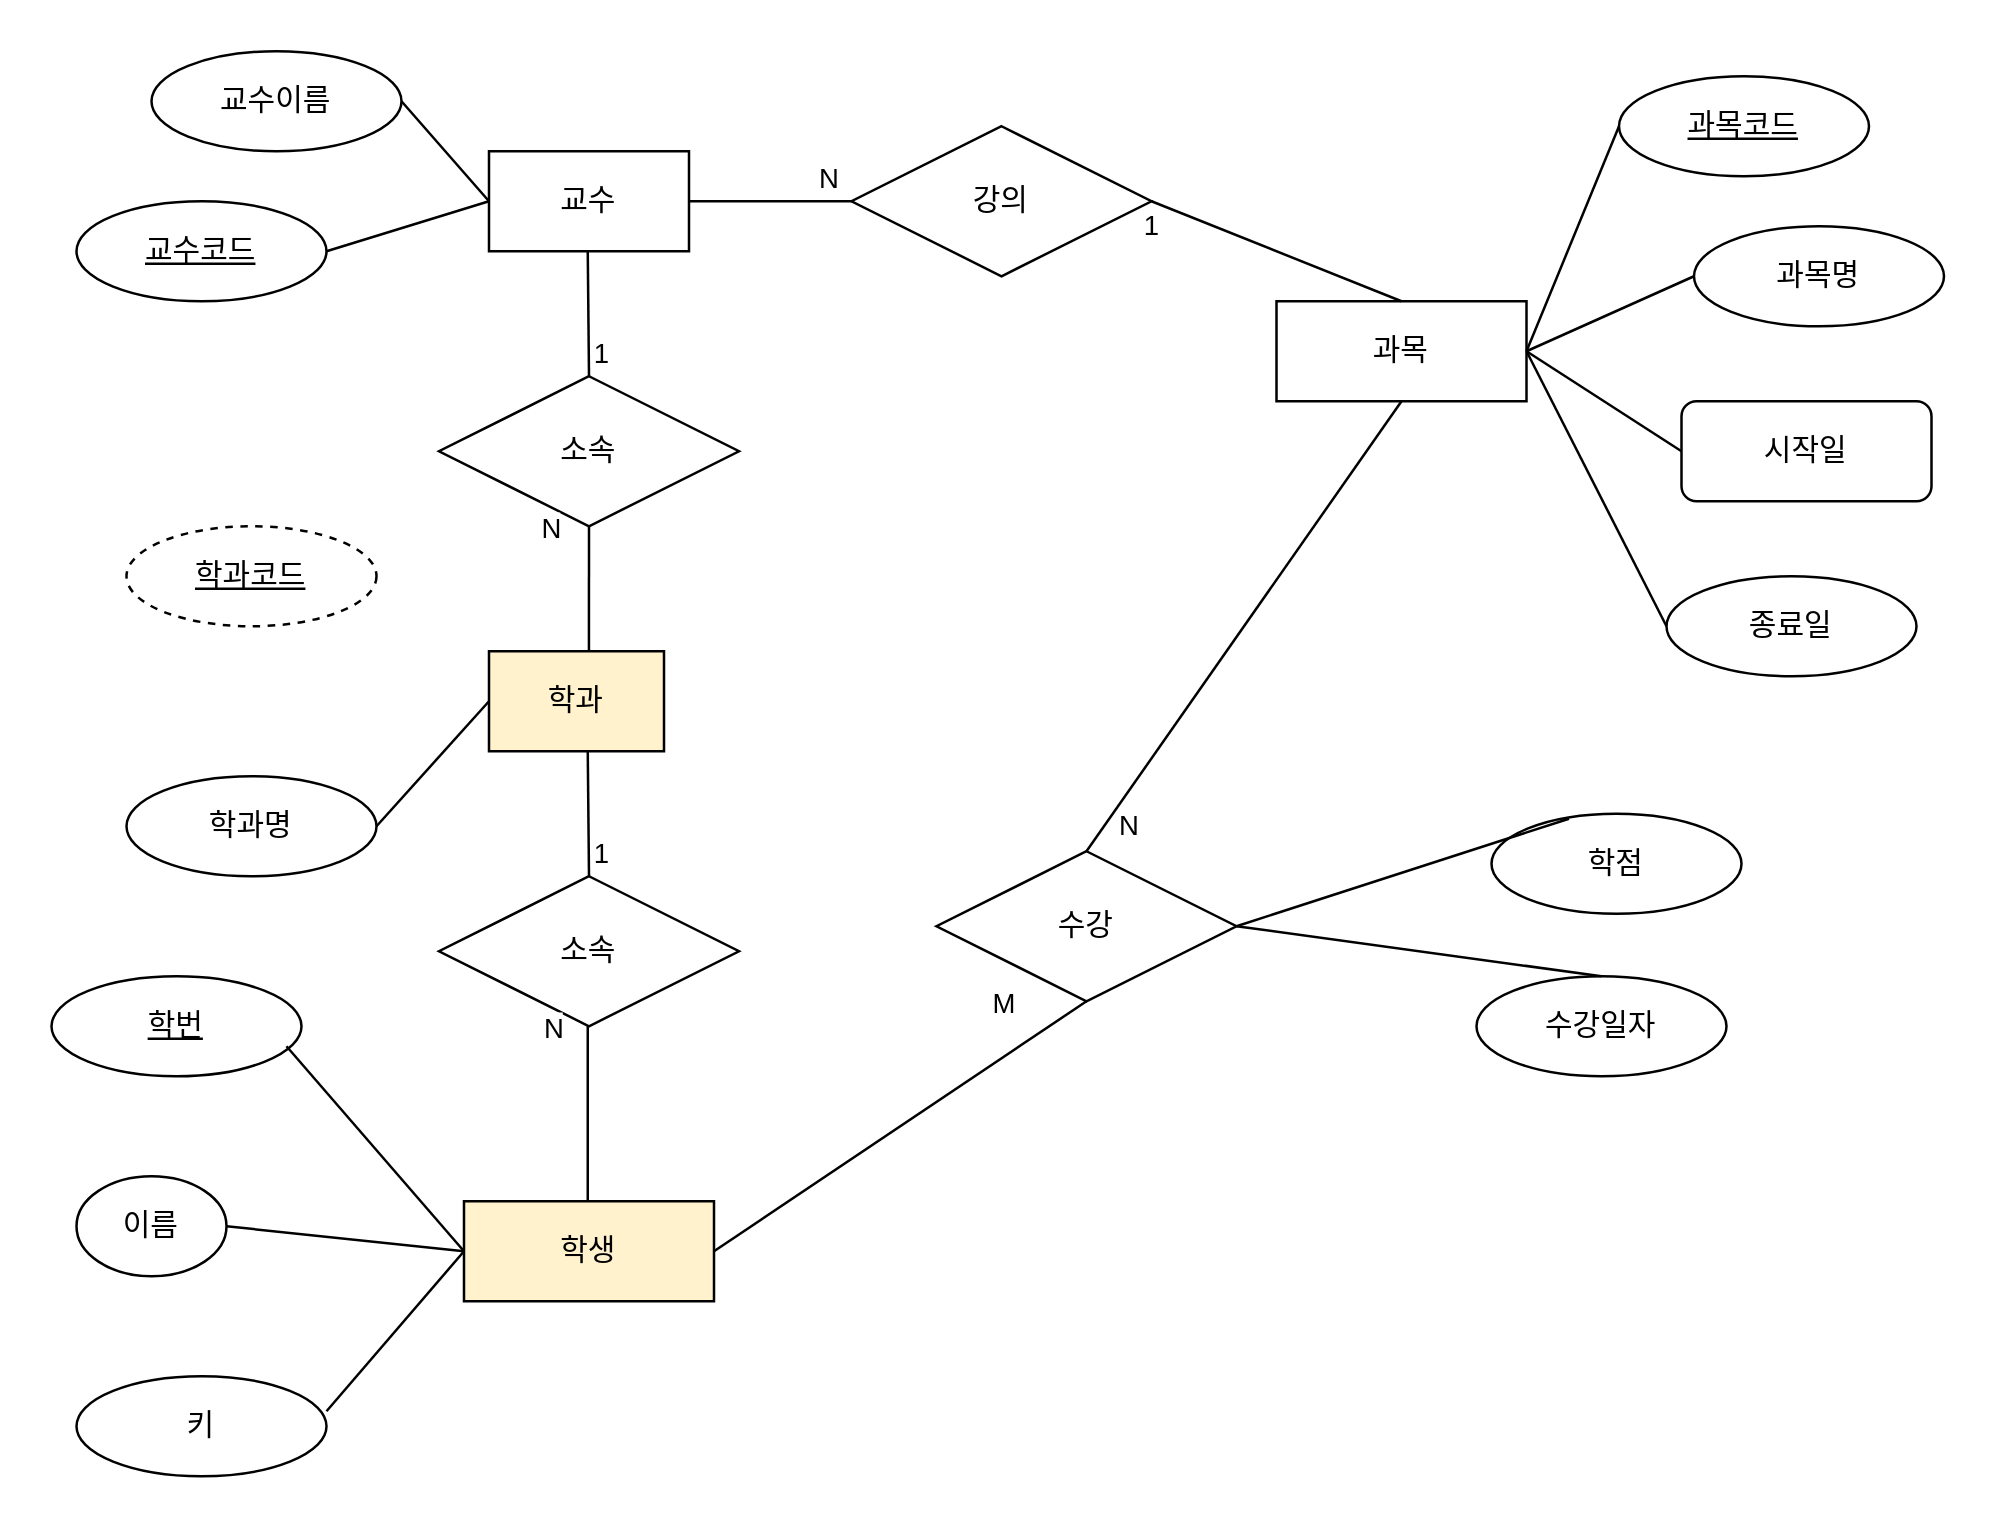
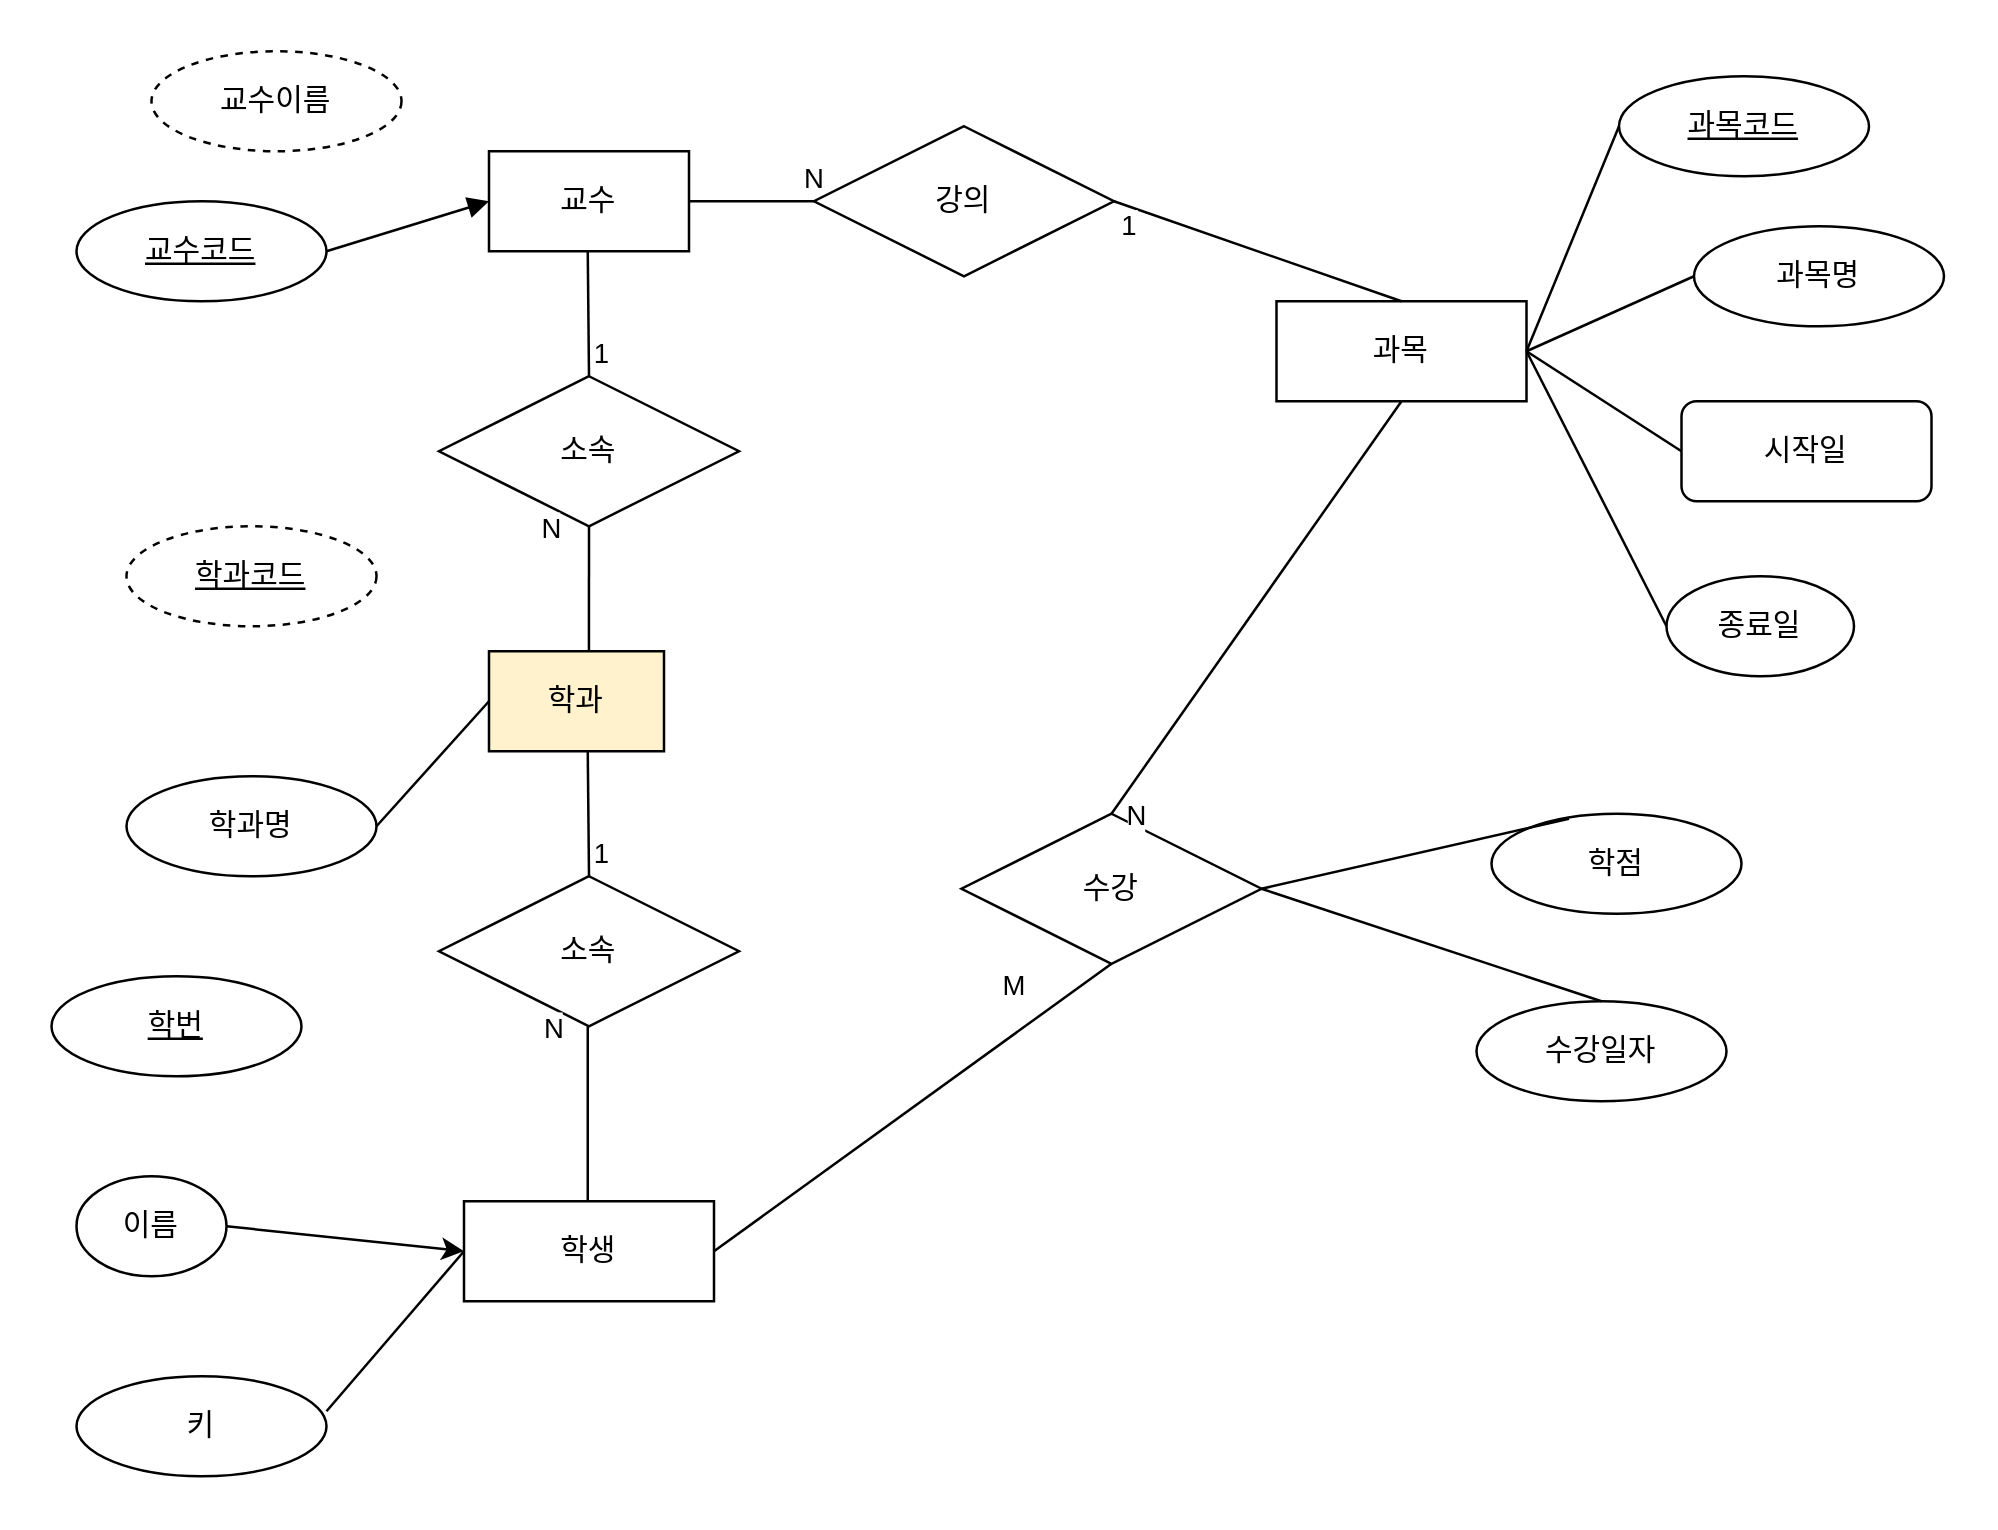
- <mxCell id="19" value="교수이름" style="ellipse;whiteSpace=wrap;html=1;align=center;" parent="1" vertex="1"><mxGeometry x="60" width="100" height="40" as="geometry" y="20" /></mxCell>
+ <mxCell id="19" value="교수이름" style="ellipse;whiteSpace=wrap;html=1;align=center;dashed=1;" parent="1" vertex="1"><mxGeometry x="60" width="100" height="40" as="geometry" y="20" /></mxCell>
- <mxCell id="21" value="" style="endArrow=none;html=1;rounded=0;entryX=0;entryY=0.5;entryDx=0;entryDy=0;exitX=1;exitY=0.5;exitDx=0;exitDy=0;" parent="1" source="19" target="18" edge="1"><mxGeometry relative="1" as="geometry"><mxPoint x="140" y="70" as="sourcePoint" /><mxPoint x="180" y="120" as="targetPoint" /></mxGeometry></mxCell>
- <mxCell id="37" value="강의" style="shape=rhombus;perimeter=rhombusPerimeter;whiteSpace=wrap;html=1;align=center;" parent="1" vertex="1"><mxGeometry x="340" y="50" width="120" height="60" as="geometry" /></mxCell>
+ <mxCell id="37" value="강의" style="shape=rhombus;perimeter=rhombusPerimeter;whiteSpace=wrap;html=1;align=center;" parent="1" vertex="1"><mxGeometry x="325" y="50" width="120" height="60" as="geometry" /></mxCell>
- <mxCell id="22" value="" style="endArrow=none;html=1;rounded=0;entryX=0;entryY=0.5;entryDx=0;entryDy=0;exitX=1;exitY=0.5;exitDx=0;exitDy=0;" parent="1" source="20" target="18" edge="1"><mxGeometry relative="1" as="geometry"><mxPoint x="130" y="100" as="sourcePoint" /><mxPoint x="310" y="110" as="targetPoint" /></mxGeometry></mxCell>
+ <mxCell id="22" value="" style="endArrow=block;html=1;rounded=0;entryX=0;entryY=0.5;entryDx=0;entryDy=0;exitX=1;exitY=0.5;exitDx=0;exitDy=0;" parent="1" source="20" target="18" edge="1"><mxGeometry relative="1" as="geometry"><mxPoint x="130" y="100" as="sourcePoint" /><mxPoint x="310" y="110" as="targetPoint" /></mxGeometry></mxCell>
- <mxCell id="32" value="종료일" style="ellipse;whiteSpace=wrap;html=1;align=center;" parent="1" vertex="1"><mxGeometry x="666" y="230" width="100" height="40" as="geometry" /></mxCell>
+ <mxCell id="32" value="종료일" style="ellipse;whiteSpace=wrap;html=1;align=center;" parent="1" vertex="1"><mxGeometry x="666" y="230" width="75" height="40" as="geometry" /></mxCell>
- <mxCell id="42" value="수강" style="shape=rhombus;perimeter=rhombusPerimeter;whiteSpace=wrap;html=1;align=center;" parent="1" vertex="1"><mxGeometry x="374" y="340" width="120" height="60" as="geometry" /></mxCell>
+ <mxCell id="42" value="수강" style="shape=rhombus;perimeter=rhombusPerimeter;whiteSpace=wrap;html=1;align=center;" parent="1" vertex="1"><mxGeometry x="384" y="325" width="120" height="60" as="geometry" /></mxCell>
- <mxCell id="47" value="수강일자" style="ellipse;whiteSpace=wrap;html=1;align=center;" parent="1" vertex="1"><mxGeometry x="590" y="390" width="100" height="40" as="geometry" /></mxCell>
+ <mxCell id="47" value="수강일자" style="ellipse;whiteSpace=wrap;html=1;align=center;" parent="1" vertex="1"><mxGeometry x="590" y="400" width="100" height="40" as="geometry" /></mxCell>
- <mxCell id="15" value="" style="endArrow=none;html=1;rounded=0;exitX=0.94;exitY=0.7;exitDx=0;exitDy=0;exitPerimeter=0;entryX=0;entryY=0.5;entryDx=0;entryDy=0;" parent="1" source="7" target="6" edge="1"><mxGeometry relative="1" as="geometry"><mxPoint x="130" y="400" as="sourcePoint" /><mxPoint x="170" y="500" as="targetPoint" /></mxGeometry></mxCell>
- <mxCell id="16" value="" style="endArrow=none;html=1;rounded=0;exitX=1;exitY=0.5;exitDx=0;exitDy=0;entryX=0;entryY=0.5;entryDx=0;entryDy=0;" parent="1" source="8" target="6" edge="1"><mxGeometry relative="1" as="geometry"><mxPoint x="130" y="480" as="sourcePoint" /><mxPoint x="170" y="500" as="targetPoint" /></mxGeometry></mxCell>
+ <mxCell id="16" value="" style="endArrow=classic;html=1;rounded=0;exitX=1;exitY=0.5;exitDx=0;exitDy=0;entryX=0;entryY=0.5;entryDx=0;entryDy=0;" parent="1" source="8" target="6" edge="1"><mxGeometry relative="1" as="geometry"><mxPoint x="130" y="480" as="sourcePoint" /><mxPoint x="170" y="500" as="targetPoint" /></mxGeometry></mxCell>
- <mxCell id="6" value="학생" style="whiteSpace=wrap;html=1;align=center;fillColor=#fff2cc;" parent="1" vertex="1"><mxGeometry x="185" y="480" width="100" height="40" as="geometry" /></mxCell>
+ <mxCell id="6" value="학생" style="whiteSpace=wrap;html=1;align=center;" parent="1" vertex="1"><mxGeometry x="185" y="480" width="100" height="40" as="geometry" /></mxCell>
